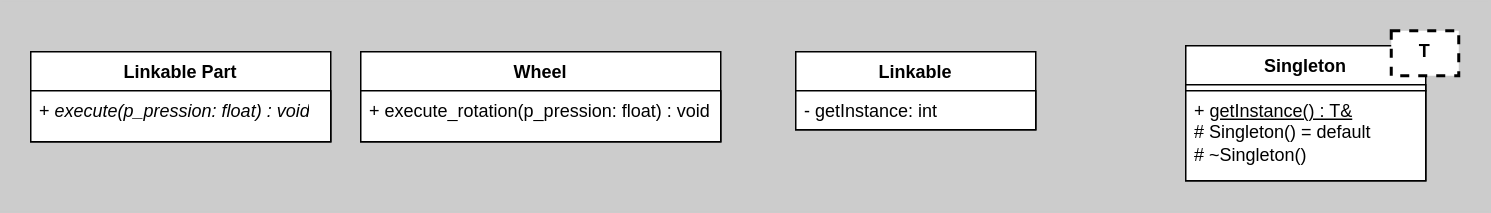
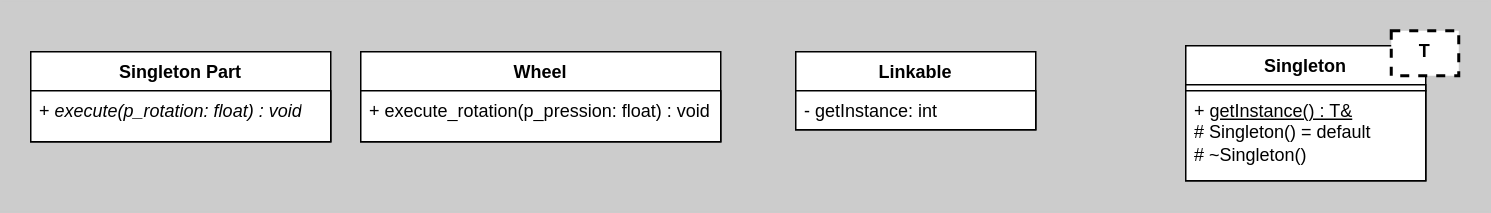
- <mxCell id="2" value="Linkable Part" style="swimlane;fontStyle=1;align=center;verticalAlign=top;childLayout=stackLayout;horizontal=1;startSize=26;horizontalStack=0;resizeParent=1;resizeParentMax=0;resizeLast=0;collapsible=1;marginBottom=0;whiteSpace=wrap;html=1;strokeColor=#000000;swimlaneFillColor=none;" vertex="1" parent="1"><mxGeometry x="20" y="34" width="200" height="60" as="geometry" /></mxCell>
+ <mxCell id="2" value="Singleton Part" style="swimlane;fontStyle=1;align=center;verticalAlign=top;childLayout=stackLayout;horizontal=1;startSize=26;horizontalStack=0;resizeParent=1;resizeParentMax=0;resizeLast=0;collapsible=1;marginBottom=0;whiteSpace=wrap;html=1;strokeColor=#000000;swimlaneFillColor=none;" vertex="1" parent="1"><mxGeometry x="20" y="34" width="200" height="60" as="geometry" /></mxCell>
- <mxCell id="3" value="+ &lt;i&gt;execute(p_pression: float) : void&lt;/i&gt;" style="text;strokeColor=default;fillColor=default;align=left;verticalAlign=top;spacingLeft=4;spacingRight=4;overflow=hidden;rotatable=0;points=[[0,0.5],[1,0.5]];portConstraint=eastwest;whiteSpace=wrap;html=1;" vertex="1" parent="2"><mxGeometry y="26" width="200" height="34" as="geometry" /></mxCell>
+ <mxCell id="3" value="+ &lt;i&gt;execute(p_rotation: float) : void&lt;/i&gt;" style="text;strokeColor=default;fillColor=default;align=left;verticalAlign=top;spacingLeft=4;spacingRight=4;overflow=hidden;rotatable=0;points=[[0,0.5],[1,0.5]];portConstraint=eastwest;whiteSpace=wrap;html=1;" vertex="1" parent="2"><mxGeometry y="26" width="200" height="34" as="geometry" /></mxCell>
